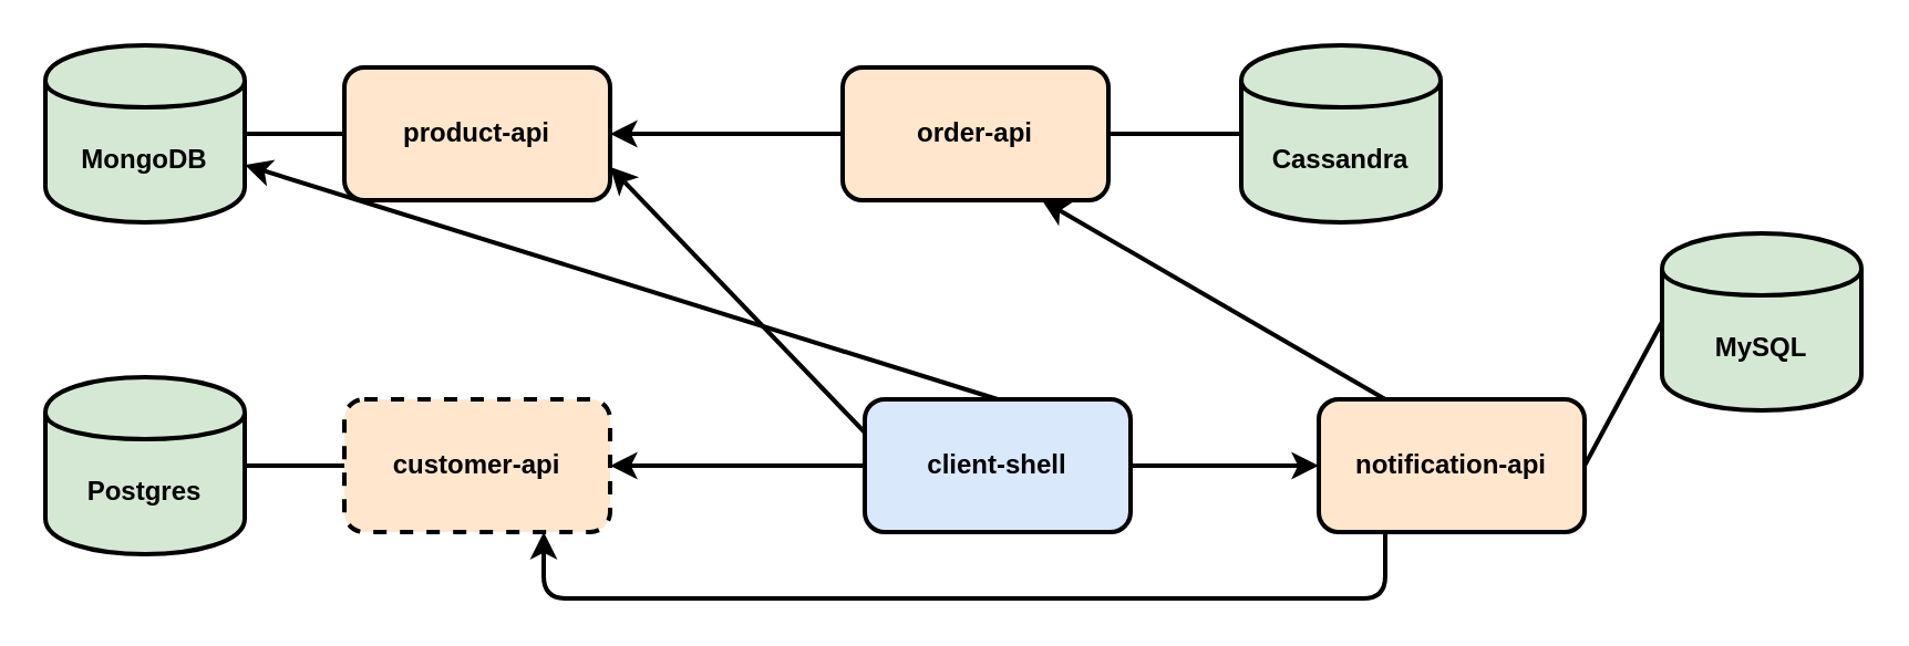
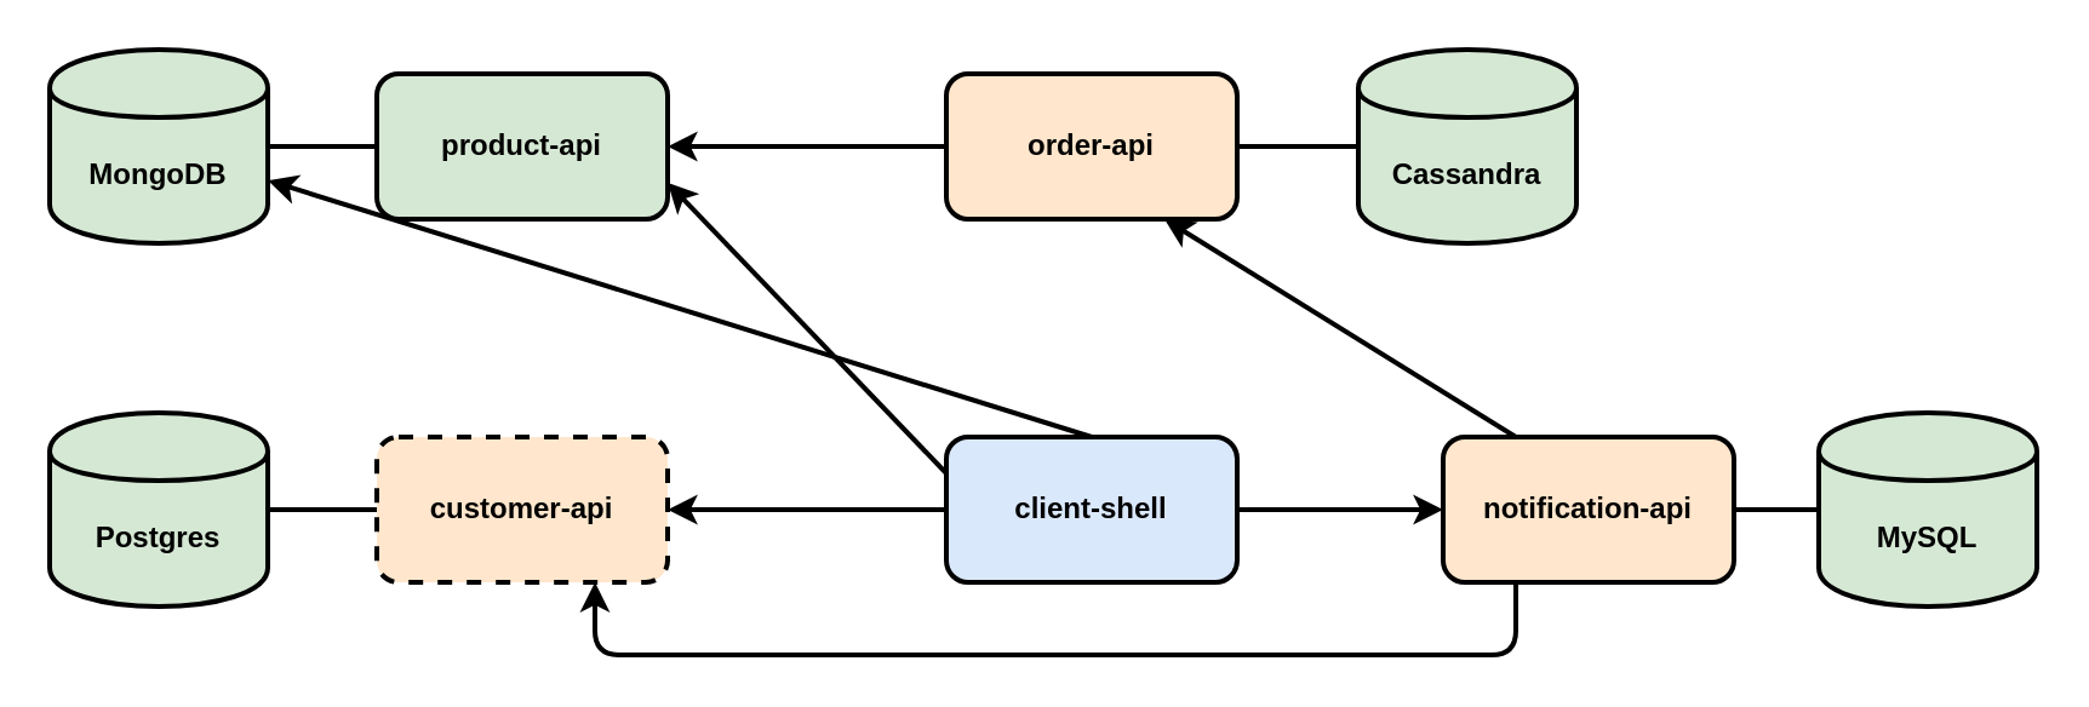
- <mxCell id="2" value="product-api" style="rounded=1;whiteSpace=wrap;html=1;strokeWidth=2;fontStyle=1;fillColor=#ffe6cc;strokeColor=#000000;" parent="1" vertex="1"><mxGeometry x="155" y="30" width="120" height="60" as="geometry" /></mxCell>
+ <mxCell id="2" value="product-api" style="rounded=1;whiteSpace=wrap;html=1;strokeWidth=2;fontStyle=1;fillColor=#d5e8d4;strokeColor=#000000;" parent="1" vertex="1"><mxGeometry x="155" y="30" width="120" height="60" as="geometry" /></mxCell>
- <mxCell id="4" value="order-api" style="rounded=1;whiteSpace=wrap;html=1;strokeWidth=2;fontStyle=1;fillColor=#ffe6cc;strokeColor=#000000;" parent="1" vertex="1"><mxGeometry x="380" y="30" width="120" height="60" as="geometry" /></mxCell>
+ <mxCell id="4" value="order-api" style="rounded=1;whiteSpace=wrap;html=1;strokeWidth=2;fontStyle=1;fillColor=#ffe6cc;strokeColor=#000000;" parent="1" vertex="1"><mxGeometry x="390" y="30" width="120" height="60" as="geometry" /></mxCell>
- <mxCell id="18" value="MySQL" style="shape=cylinder;whiteSpace=wrap;html=1;boundedLbl=1;backgroundOutline=1;strokeWidth=2;fontStyle=1;fillColor=#d5e8d4;strokeColor=#000000;" vertex="1" parent="1"><mxGeometry x="750" y="105" width="90" height="80" as="geometry" /></mxCell>
+ <mxCell id="18" value="MySQL" style="shape=cylinder;whiteSpace=wrap;html=1;boundedLbl=1;backgroundOutline=1;strokeWidth=2;fontStyle=1;fillColor=#d5e8d4;strokeColor=#000000;" vertex="1" parent="1"><mxGeometry x="750" y="170" width="90" height="80" as="geometry" /></mxCell>
